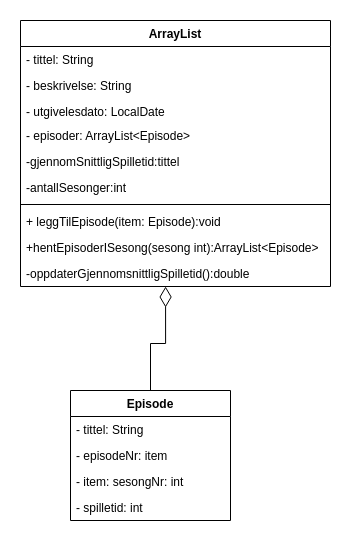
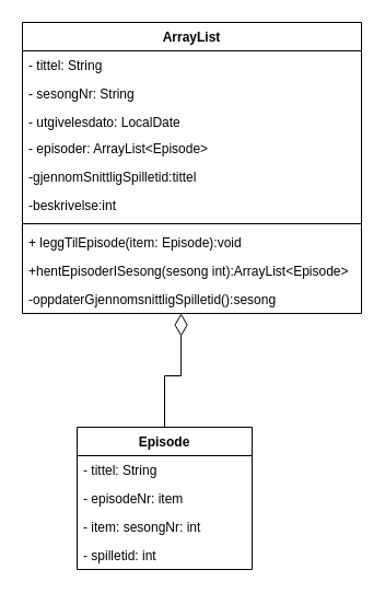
- <mxCell id="10" value="- beskrivelse: String " style="text;strokeColor=none;fillColor=none;align=left;verticalAlign=top;spacingLeft=4;spacingRight=4;overflow=hidden;rotatable=0;points=[[0,0.5],[1,0.5]];portConstraint=eastwest;" vertex="1" parent="8"><mxGeometry y="52" width="310" height="26" as="geometry" /></mxCell>
+ <mxCell id="10" value="- sesongNr: String " style="text;strokeColor=none;fillColor=none;align=left;verticalAlign=top;spacingLeft=4;spacingRight=4;overflow=hidden;rotatable=0;points=[[0,0.5],[1,0.5]];portConstraint=eastwest;" vertex="1" parent="8"><mxGeometry y="52" width="310" height="26" as="geometry" /></mxCell>
- <mxCell id="14" value="-antallSesonger:int" style="text;strokeColor=none;fillColor=none;align=left;verticalAlign=top;spacingLeft=4;spacingRight=4;overflow=hidden;rotatable=0;points=[[0,0.5],[1,0.5]];portConstraint=eastwest;" vertex="1" parent="8"><mxGeometry y="154" width="310" height="26" as="geometry" /></mxCell>
+ <mxCell id="14" value="-beskrivelse:int" style="text;strokeColor=none;fillColor=none;align=left;verticalAlign=top;spacingLeft=4;spacingRight=4;overflow=hidden;rotatable=0;points=[[0,0.5],[1,0.5]];portConstraint=eastwest;" vertex="1" parent="8"><mxGeometry y="154" width="310" height="26" as="geometry" /></mxCell>
- <mxCell id="18" value="-oppdaterGjennomsnittligSpilletid():double" style="text;strokeColor=none;fillColor=none;align=left;verticalAlign=top;spacingLeft=4;spacingRight=4;overflow=hidden;rotatable=0;points=[[0,0.5],[1,0.5]];portConstraint=eastwest;" vertex="1" parent="8"><mxGeometry y="240" width="310" height="26" as="geometry" /></mxCell>
+ <mxCell id="18" value="-oppdaterGjennomsnittligSpilletid():sesong" style="text;strokeColor=none;fillColor=none;align=left;verticalAlign=top;spacingLeft=4;spacingRight=4;overflow=hidden;rotatable=0;points=[[0,0.5],[1,0.5]];portConstraint=eastwest;" vertex="1" parent="8"><mxGeometry y="240" width="310" height="26" as="geometry" /></mxCell>
